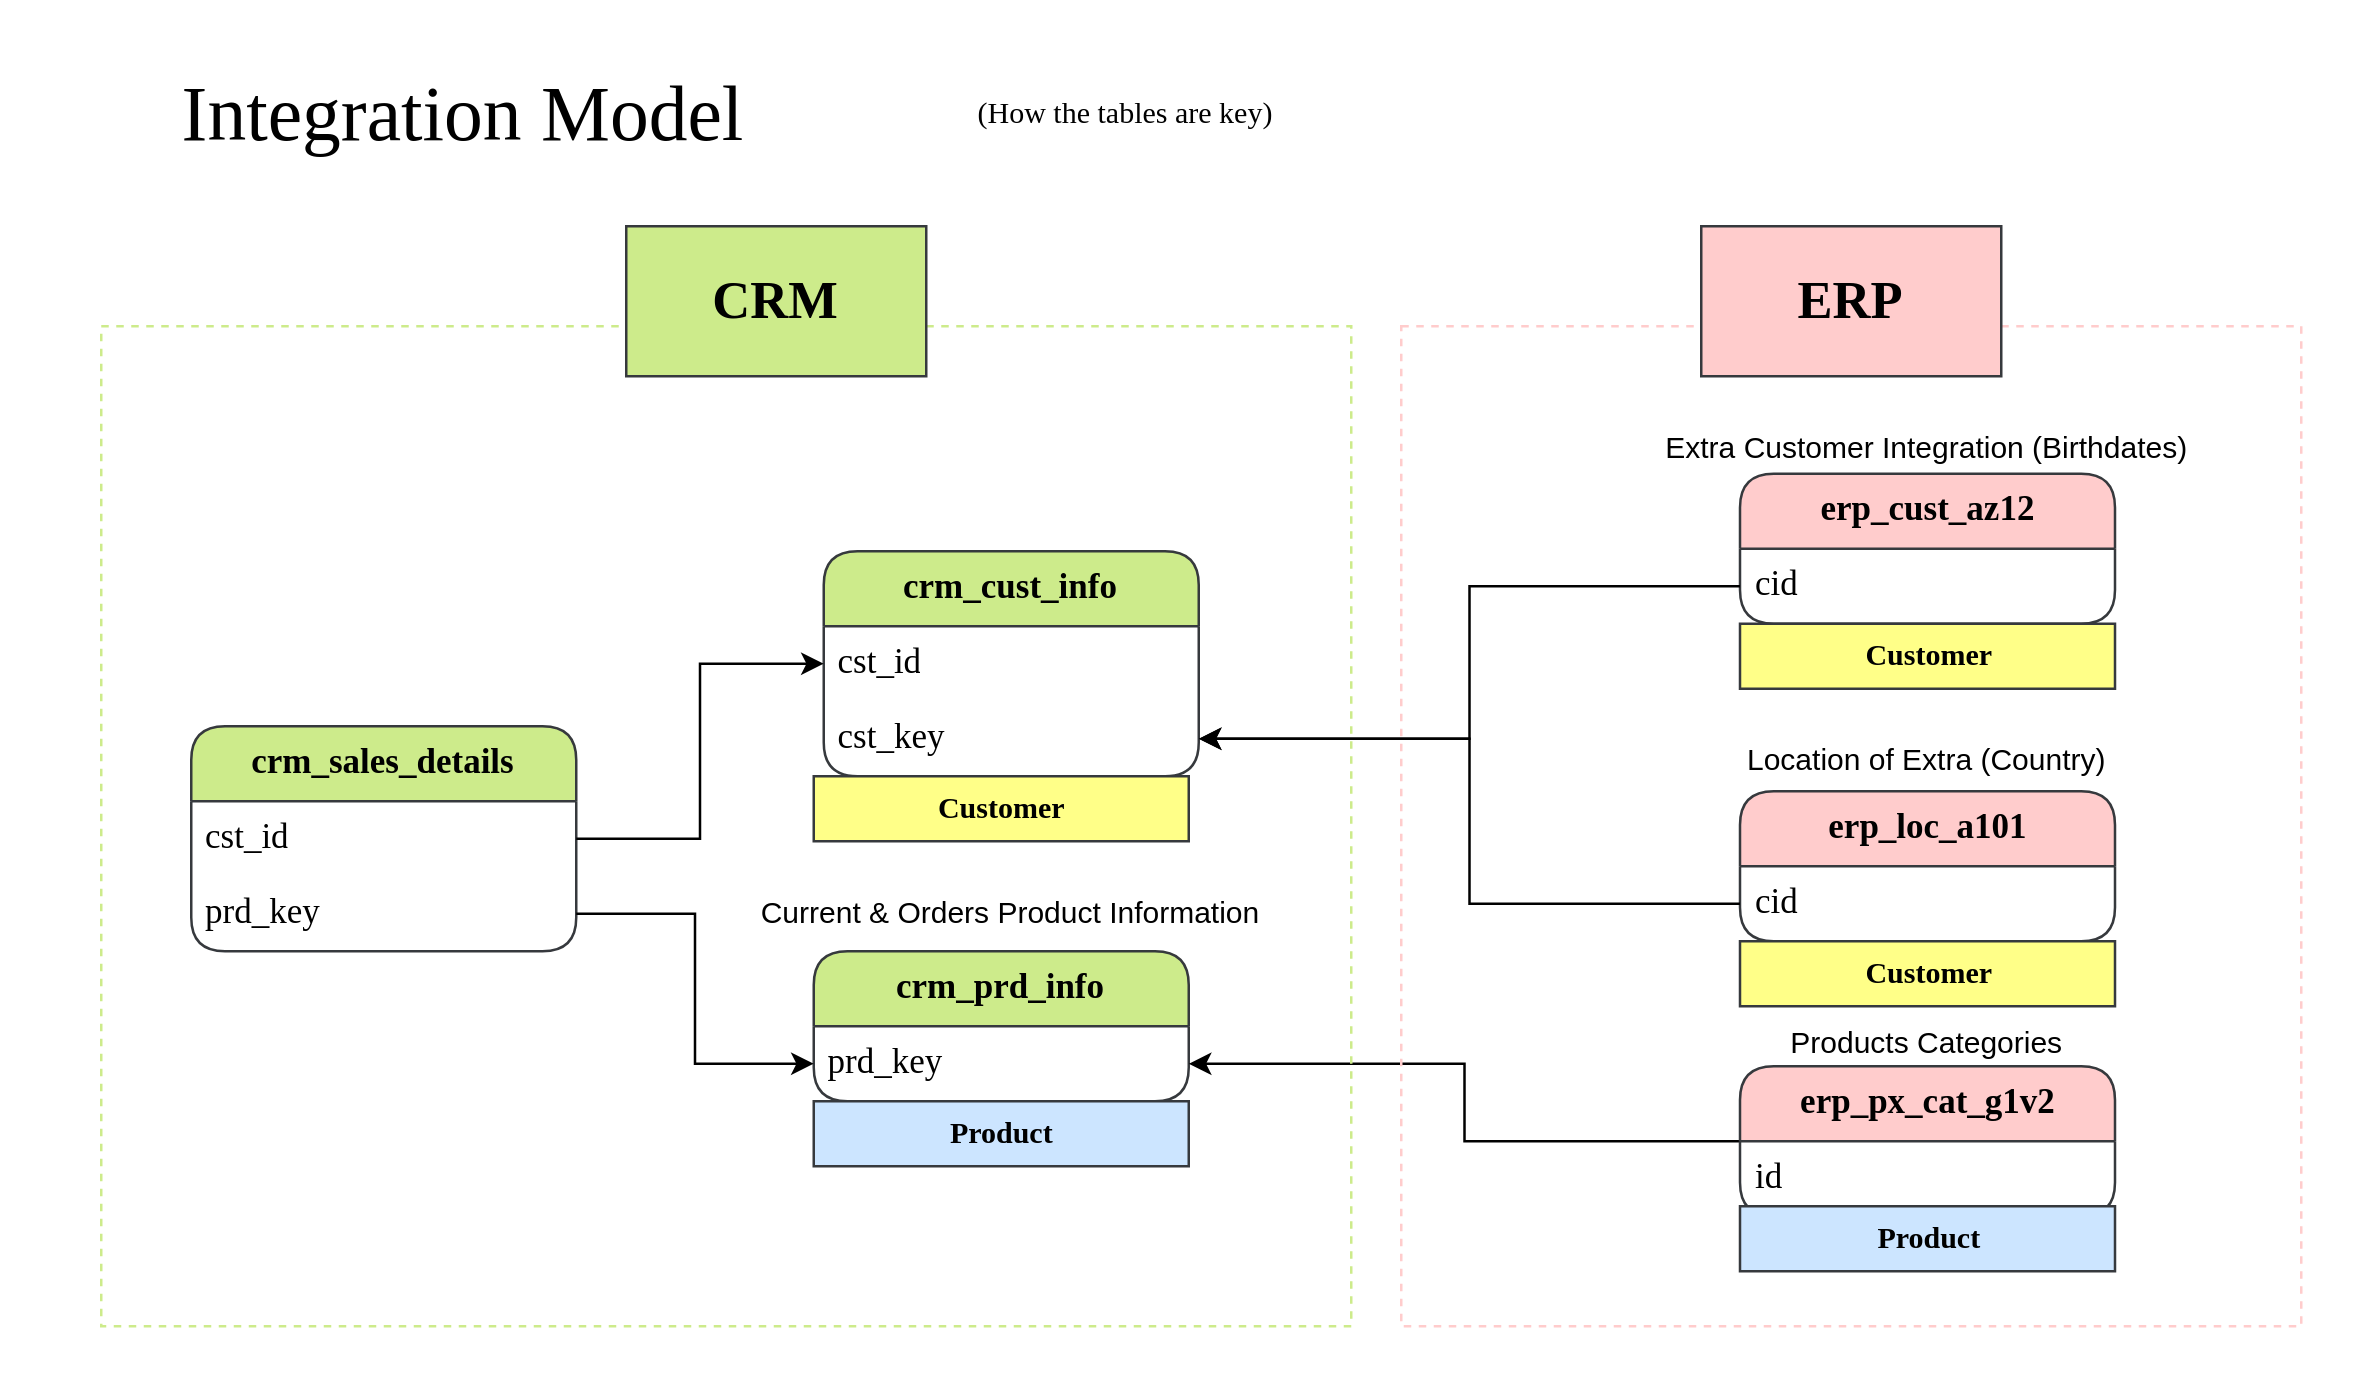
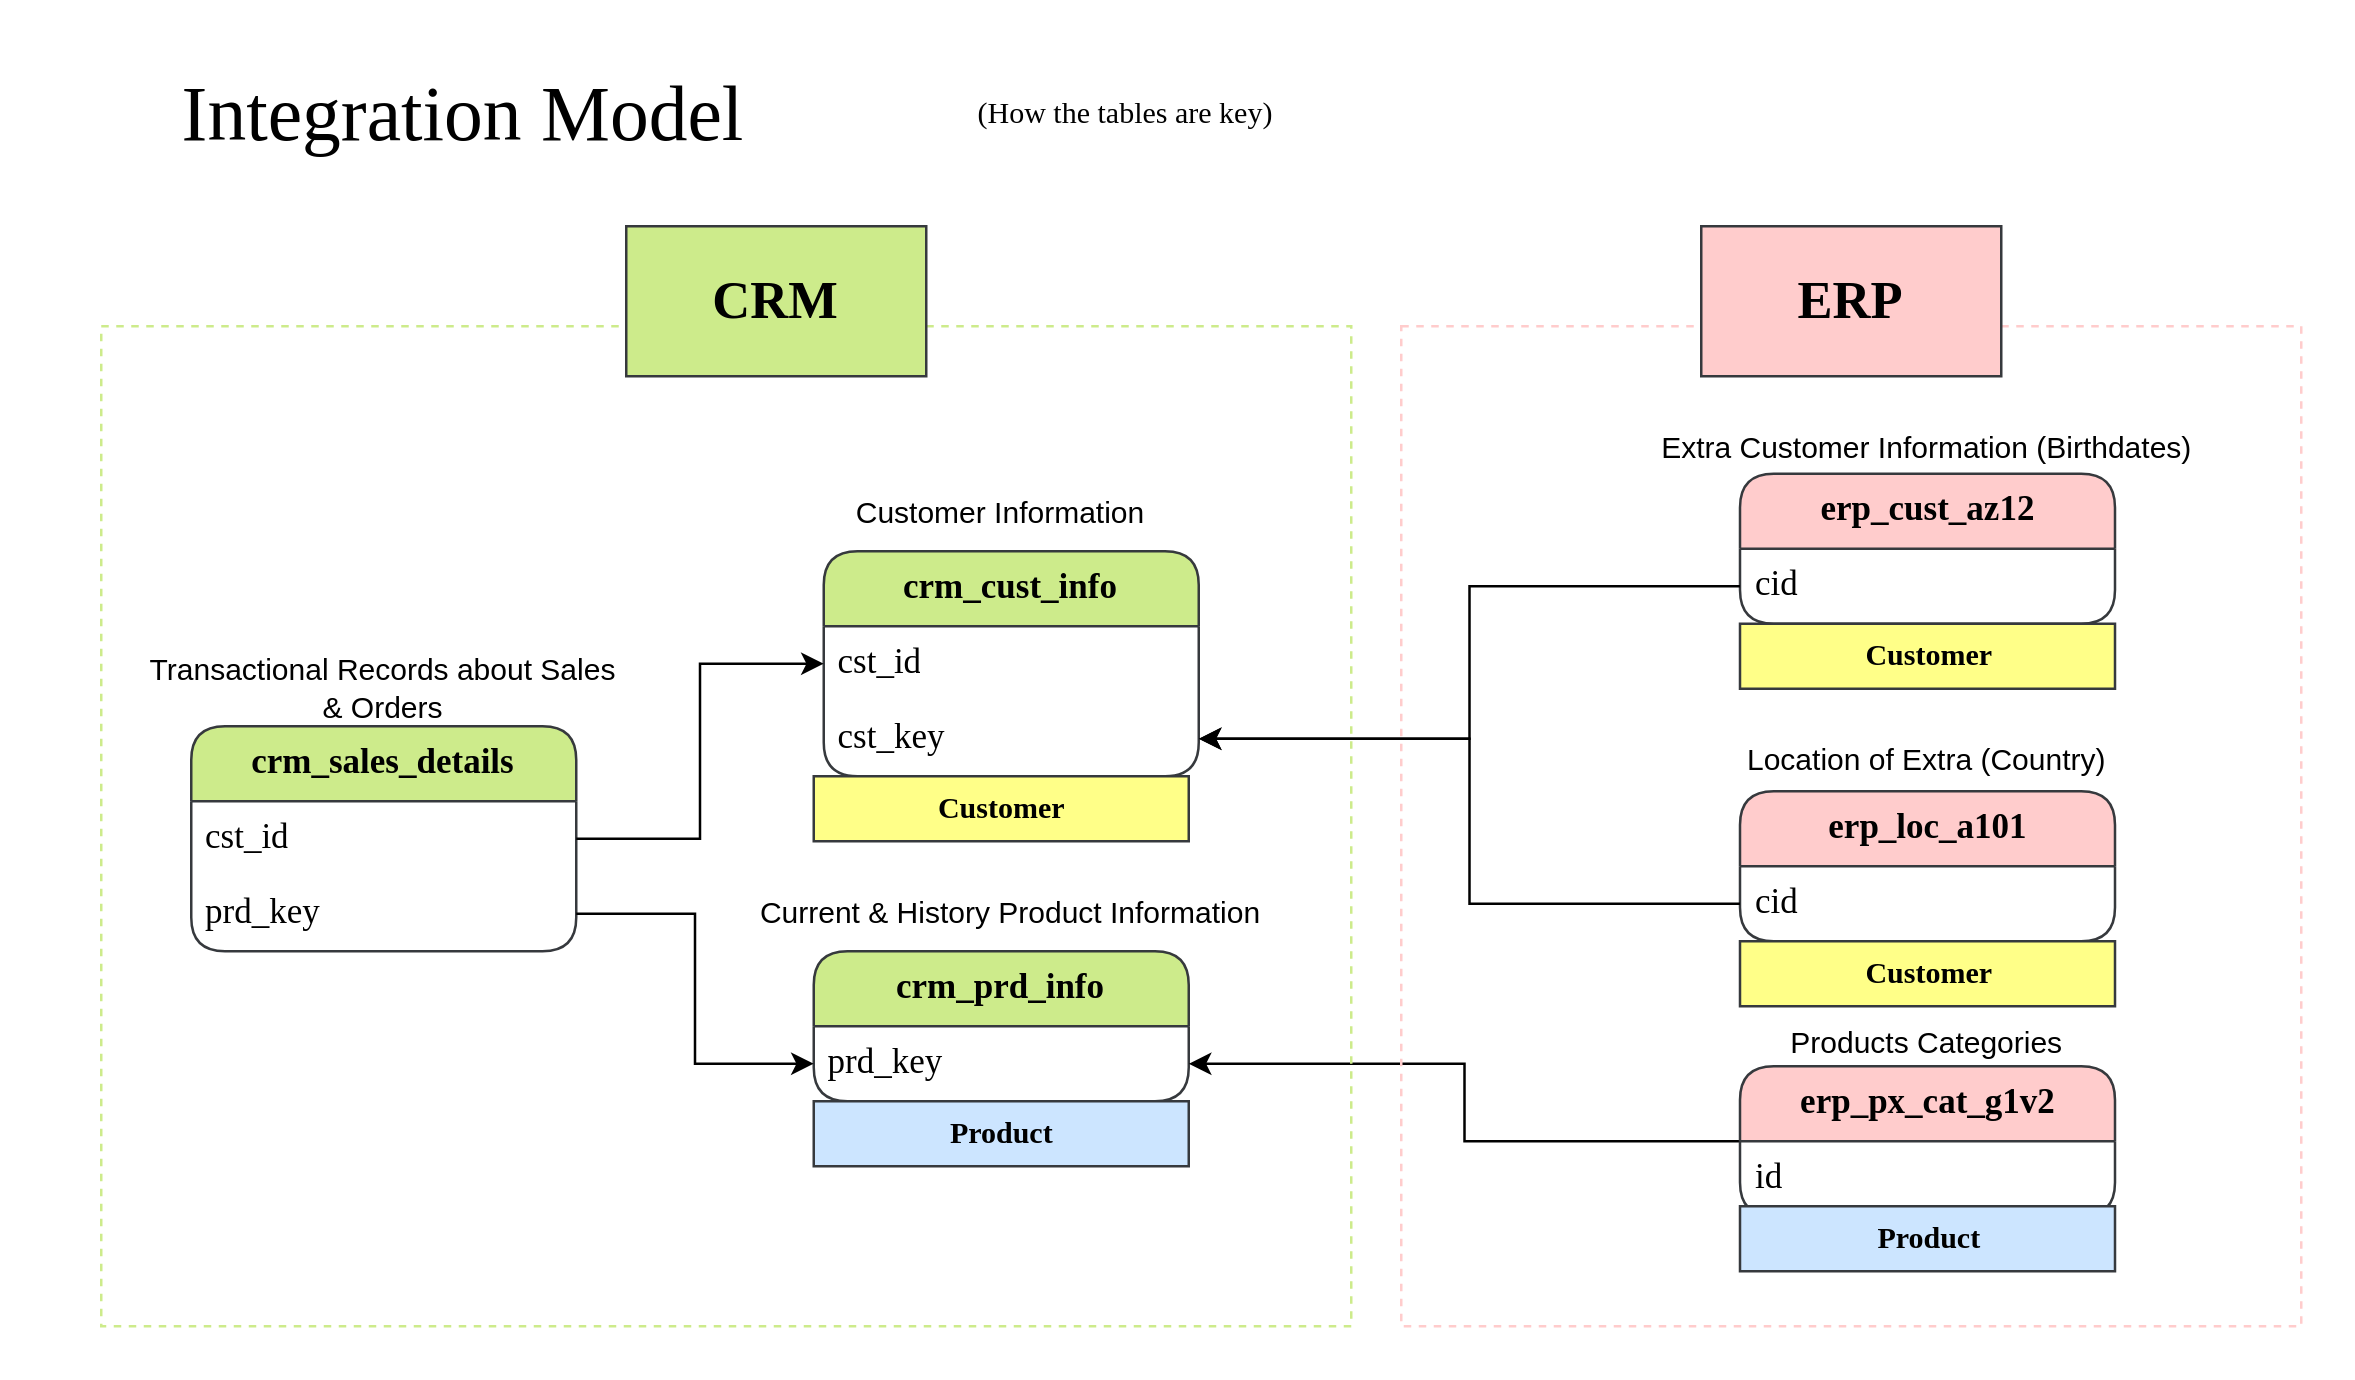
- <mxCell id="19" value="Extra Customer Integration (Birthdates)" style="text;html=1;align=center;verticalAlign=middle;whiteSpace=wrap;rounded=0;fillColor=none;strokeColor=none;" parent="1" vertex="1"><mxGeometry x="660" y="164" width="221" height="30" as="geometry" /></mxCell>
+ <mxCell id="19" value="Extra Customer Information (Birthdates)" style="text;html=1;align=center;verticalAlign=middle;whiteSpace=wrap;rounded=0;fillColor=none;strokeColor=none;" parent="1" vertex="1"><mxGeometry x="660" y="164" width="221" height="30" as="geometry" /></mxCell>
+ <mxCell id="7" value="Customer Information" style="text;html=1;align=center;verticalAlign=middle;whiteSpace=wrap;rounded=0;" parent="1" vertex="1"><mxGeometry x="340" y="190" width="120" height="30" as="geometry" /></mxCell>
+ <mxCell id="11" value="Transactional Records about Sales &amp;amp; Orders" style="text;html=1;align=center;verticalAlign=middle;whiteSpace=wrap;rounded=0;" parent="1" vertex="1"><mxGeometry x="58" y="260" width="190" height="30" as="geometry" /></mxCell>
- <mxCell id="8" value="Current &amp;amp; Orders Product Information" style="text;html=1;align=center;verticalAlign=middle;whiteSpace=wrap;rounded=0;" parent="1" vertex="1"><mxGeometry x="299" y="350" width="210" height="30" as="geometry" /></mxCell>
+ <mxCell id="8" value="Current &amp;amp; History Product Information" style="text;html=1;align=center;verticalAlign=middle;whiteSpace=wrap;rounded=0;" parent="1" vertex="1"><mxGeometry x="299" y="350" width="210" height="30" as="geometry" /></mxCell>
